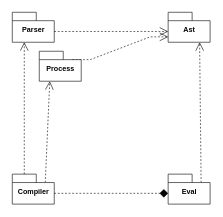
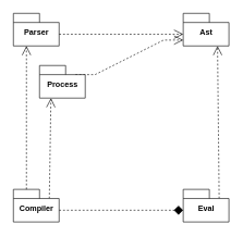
- <mxCell id="7" value="Process" style="shape=folder;fontStyle=1;spacingTop=10;tabWidth=40;tabHeight=14;tabPosition=left;html=1;" vertex="1" parent="1"><mxGeometry x="65" y="85" width="70" height="50" as="geometry" /></mxCell>
+ <mxCell id="7" value="Process" style="shape=folder;fontStyle=1;spacingTop=10;tabWidth=40;tabHeight=14;tabPosition=left;html=1;" vertex="1" parent="1"><mxGeometry x="60" y="100" width="70" height="50" as="geometry" /></mxCell>
